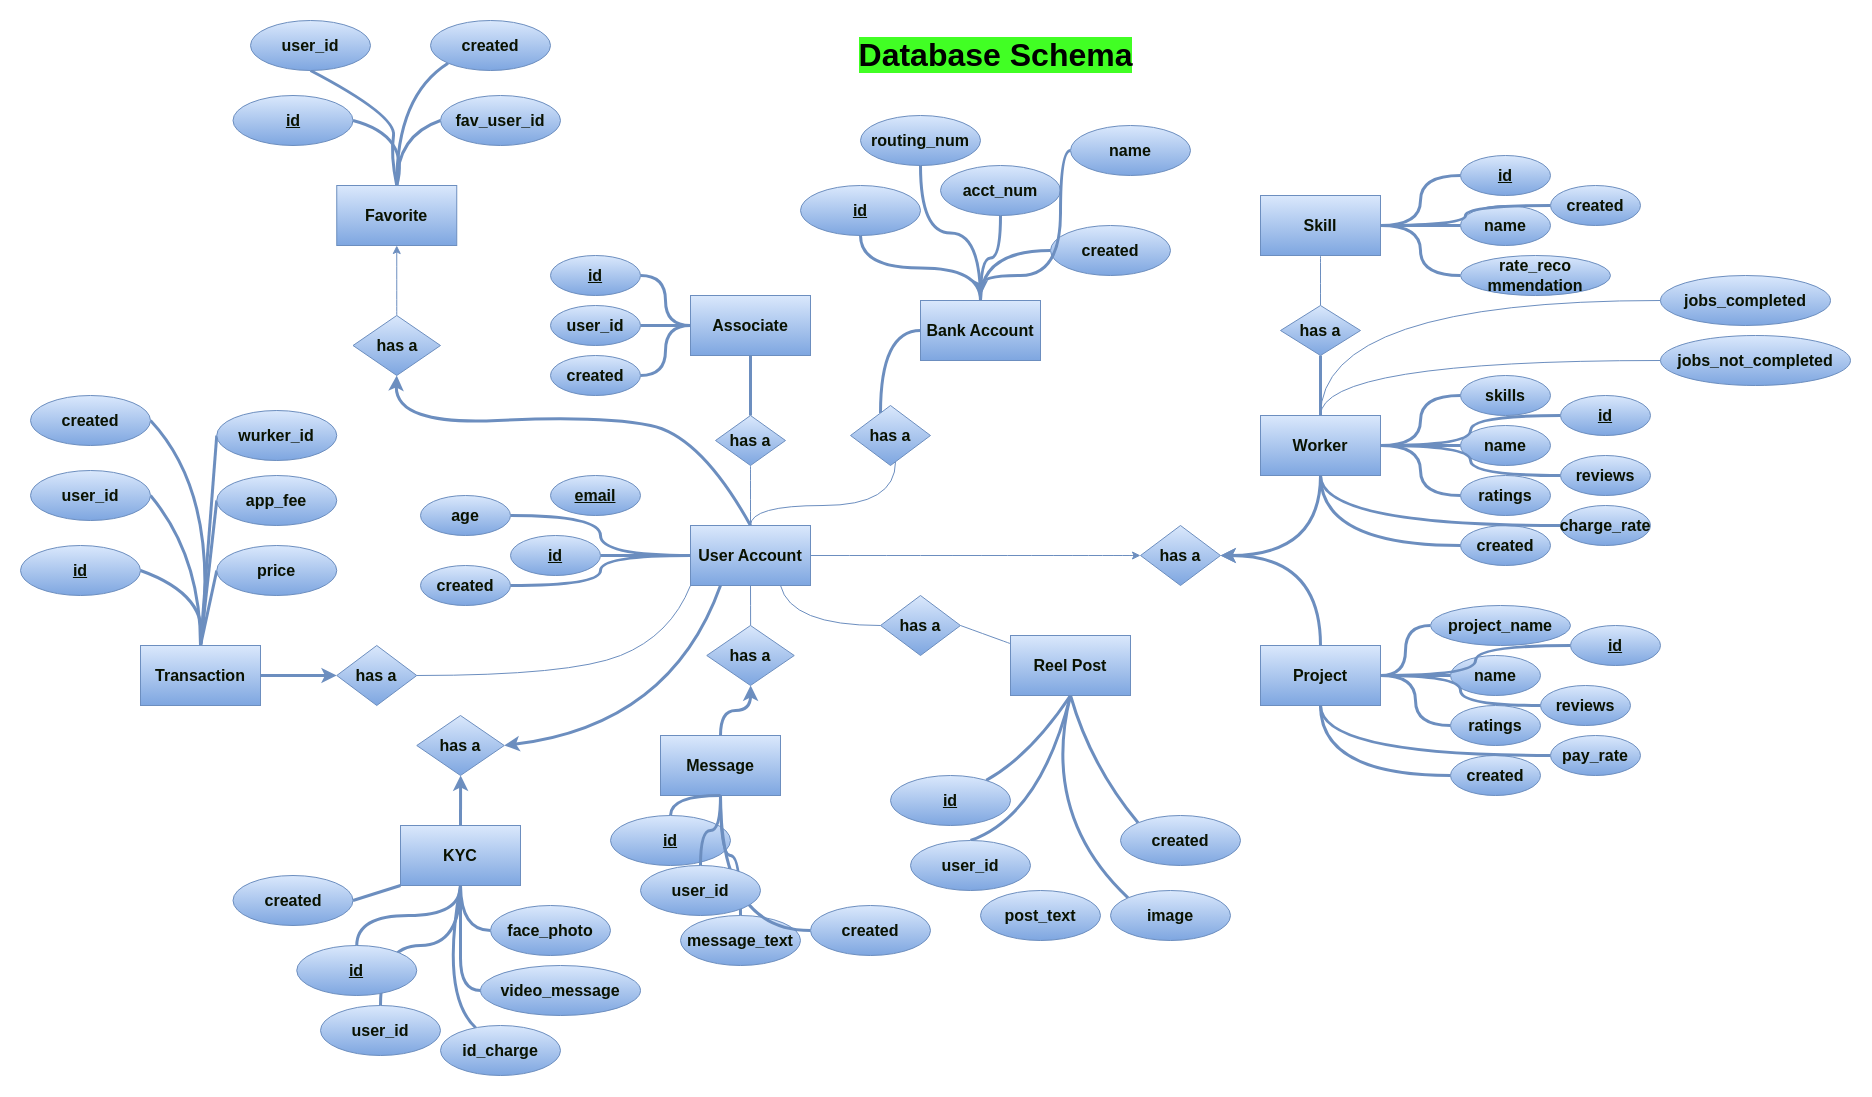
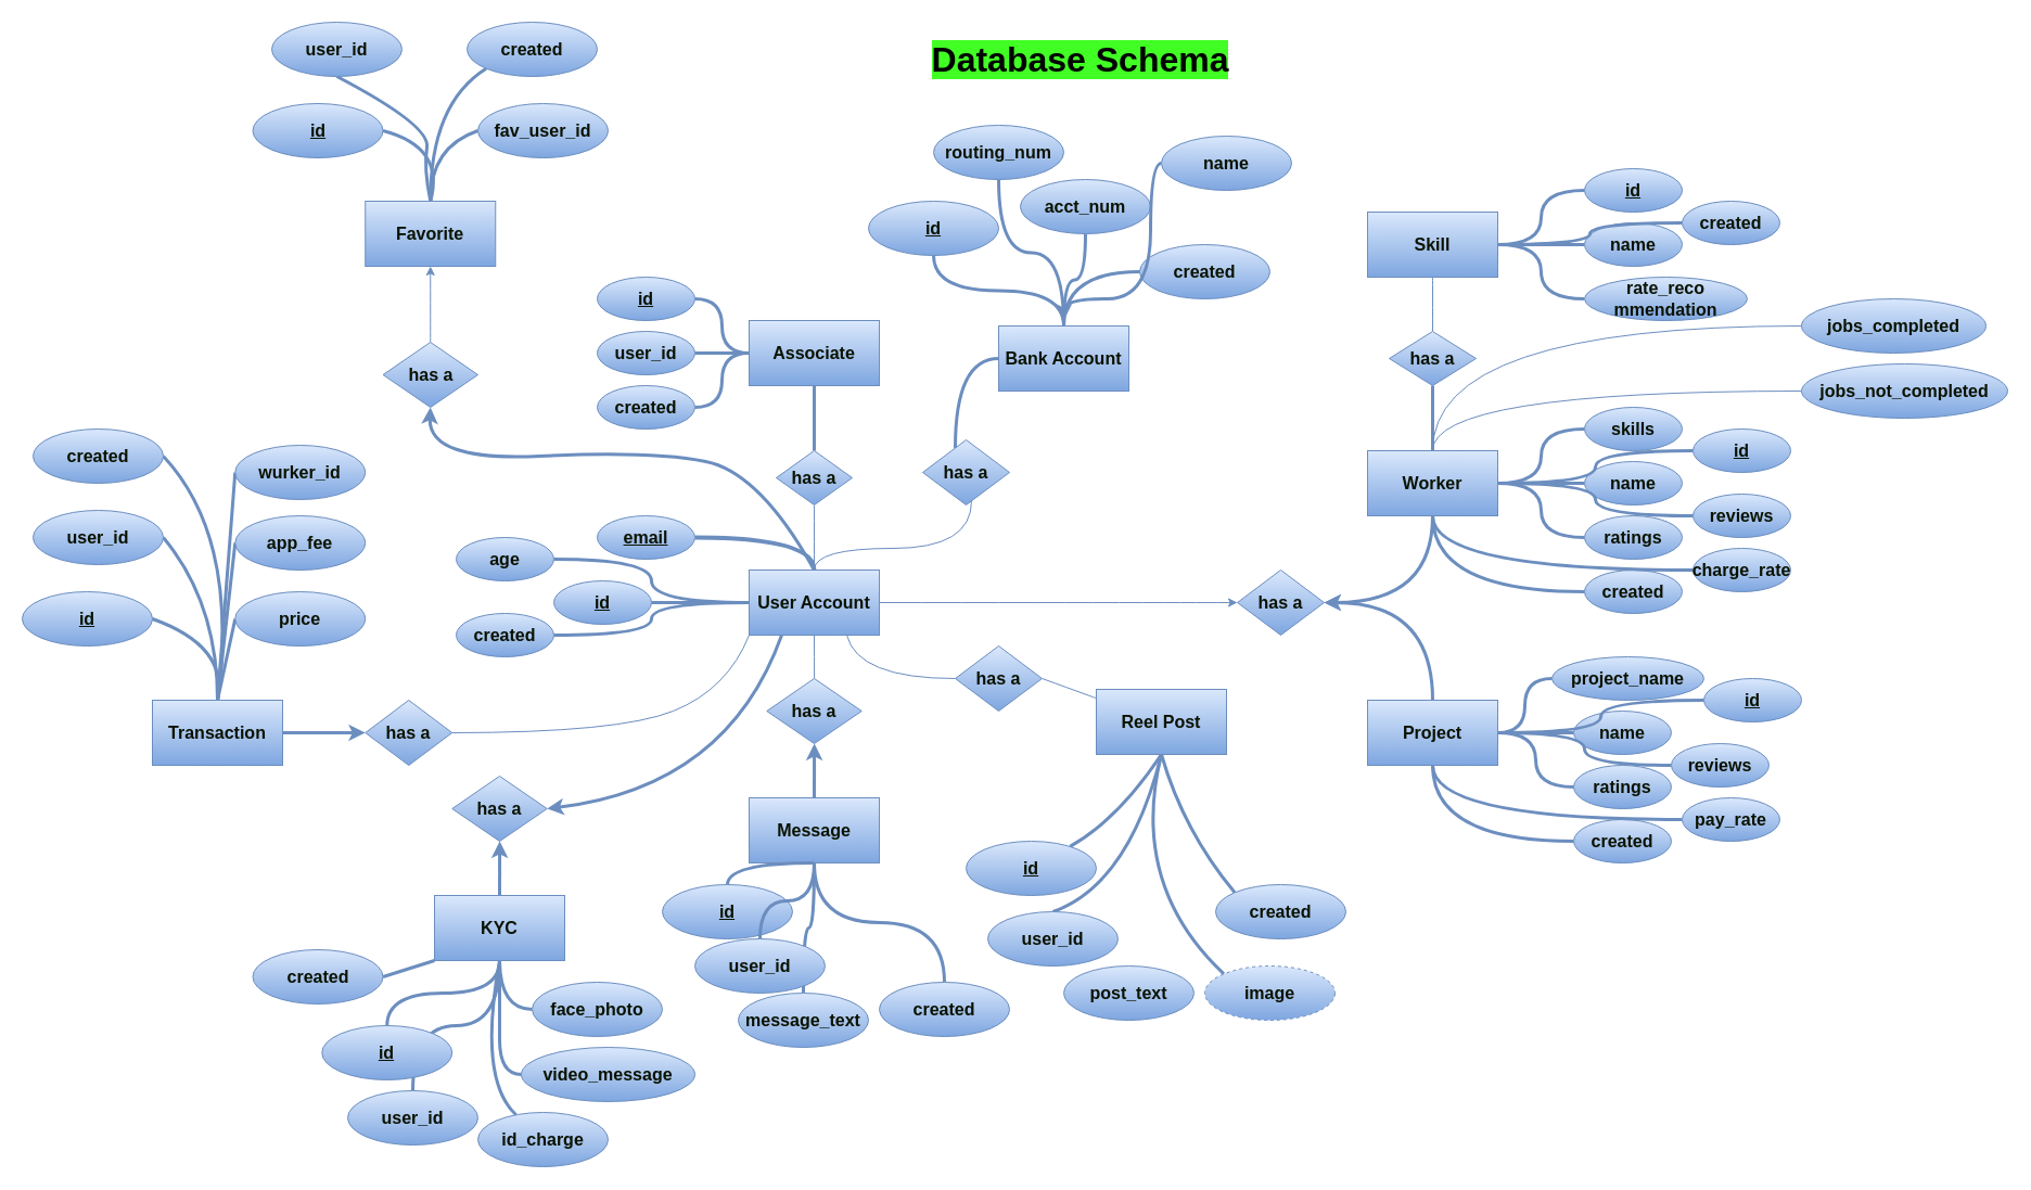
+ <mxCell id="7" value="" style="edgeStyle=orthogonalEdgeStyle;orthogonalLoop=1;jettySize=auto;html=1;strokeWidth=4;endArrow=none;endFill=0;curved=1;strokeColor=#6c8ebf;gradientColor=#7ea6e0;fillColor=#dae8fc;fontColor=#0A1200;fontSize=16;fontStyle=1" edge="1" parent="1" source="8" target="6"><mxGeometry relative="1" as="geometry" /></mxCell>
- <mxCell id="73" value="Message" style="whiteSpace=wrap;html=1;strokeColor=#6c8ebf;gradientColor=#7ea6e0;fillColor=#dae8fc;fontColor=#0A1200;fontSize=16;fontStyle=1" vertex="1" parent="1"><mxGeometry x="660" y="735" width="120" height="60" as="geometry" /></mxCell>
+ <mxCell id="73" value="Message" style="whiteSpace=wrap;html=1;strokeColor=#6c8ebf;gradientColor=#7ea6e0;fillColor=#dae8fc;fontColor=#0A1200;fontSize=16;fontStyle=1" vertex="1" parent="1"><mxGeometry x="690" y="735" width="120" height="60" as="geometry" /></mxCell>
- <mxCell id="112" value="image" style="ellipse;whiteSpace=wrap;html=1;strokeColor=#6c8ebf;gradientColor=#7ea6e0;fillColor=#dae8fc;fontColor=#0A1200;fontSize=16;fontStyle=1" vertex="1" parent="1"><mxGeometry x="1110" y="890" width="120" height="50" as="geometry" /></mxCell>
+ <mxCell id="112" value="image" style="ellipse;whiteSpace=wrap;html=1;strokeColor=#6c8ebf;gradientColor=#7ea6e0;fillColor=#dae8fc;fontColor=#0A1200;fontSize=16;fontStyle=1;dashed=1;" vertex="1" parent="1"><mxGeometry x="1110" y="890" width="120" height="50" as="geometry" /></mxCell>
